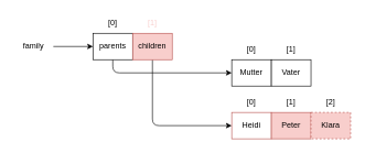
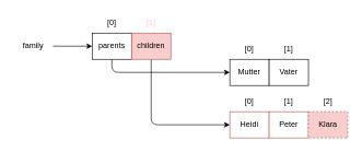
- <mxCell id="17" value="Peter" style="rounded=0;whiteSpace=wrap;html=1;fillColor=#f8cecc;strokeColor=#b85450;" vertex="1" parent="1"><mxGeometry x="410" y="170" width="60" height="40" as="geometry" /></mxCell>
+ <mxCell id="17" value="Peter" style="rounded=0;whiteSpace=wrap;html=1;fillColor=#ffffff;strokeColor=#b85450;" vertex="1" parent="1"><mxGeometry x="410" y="170" width="60" height="40" as="geometry" /></mxCell>
